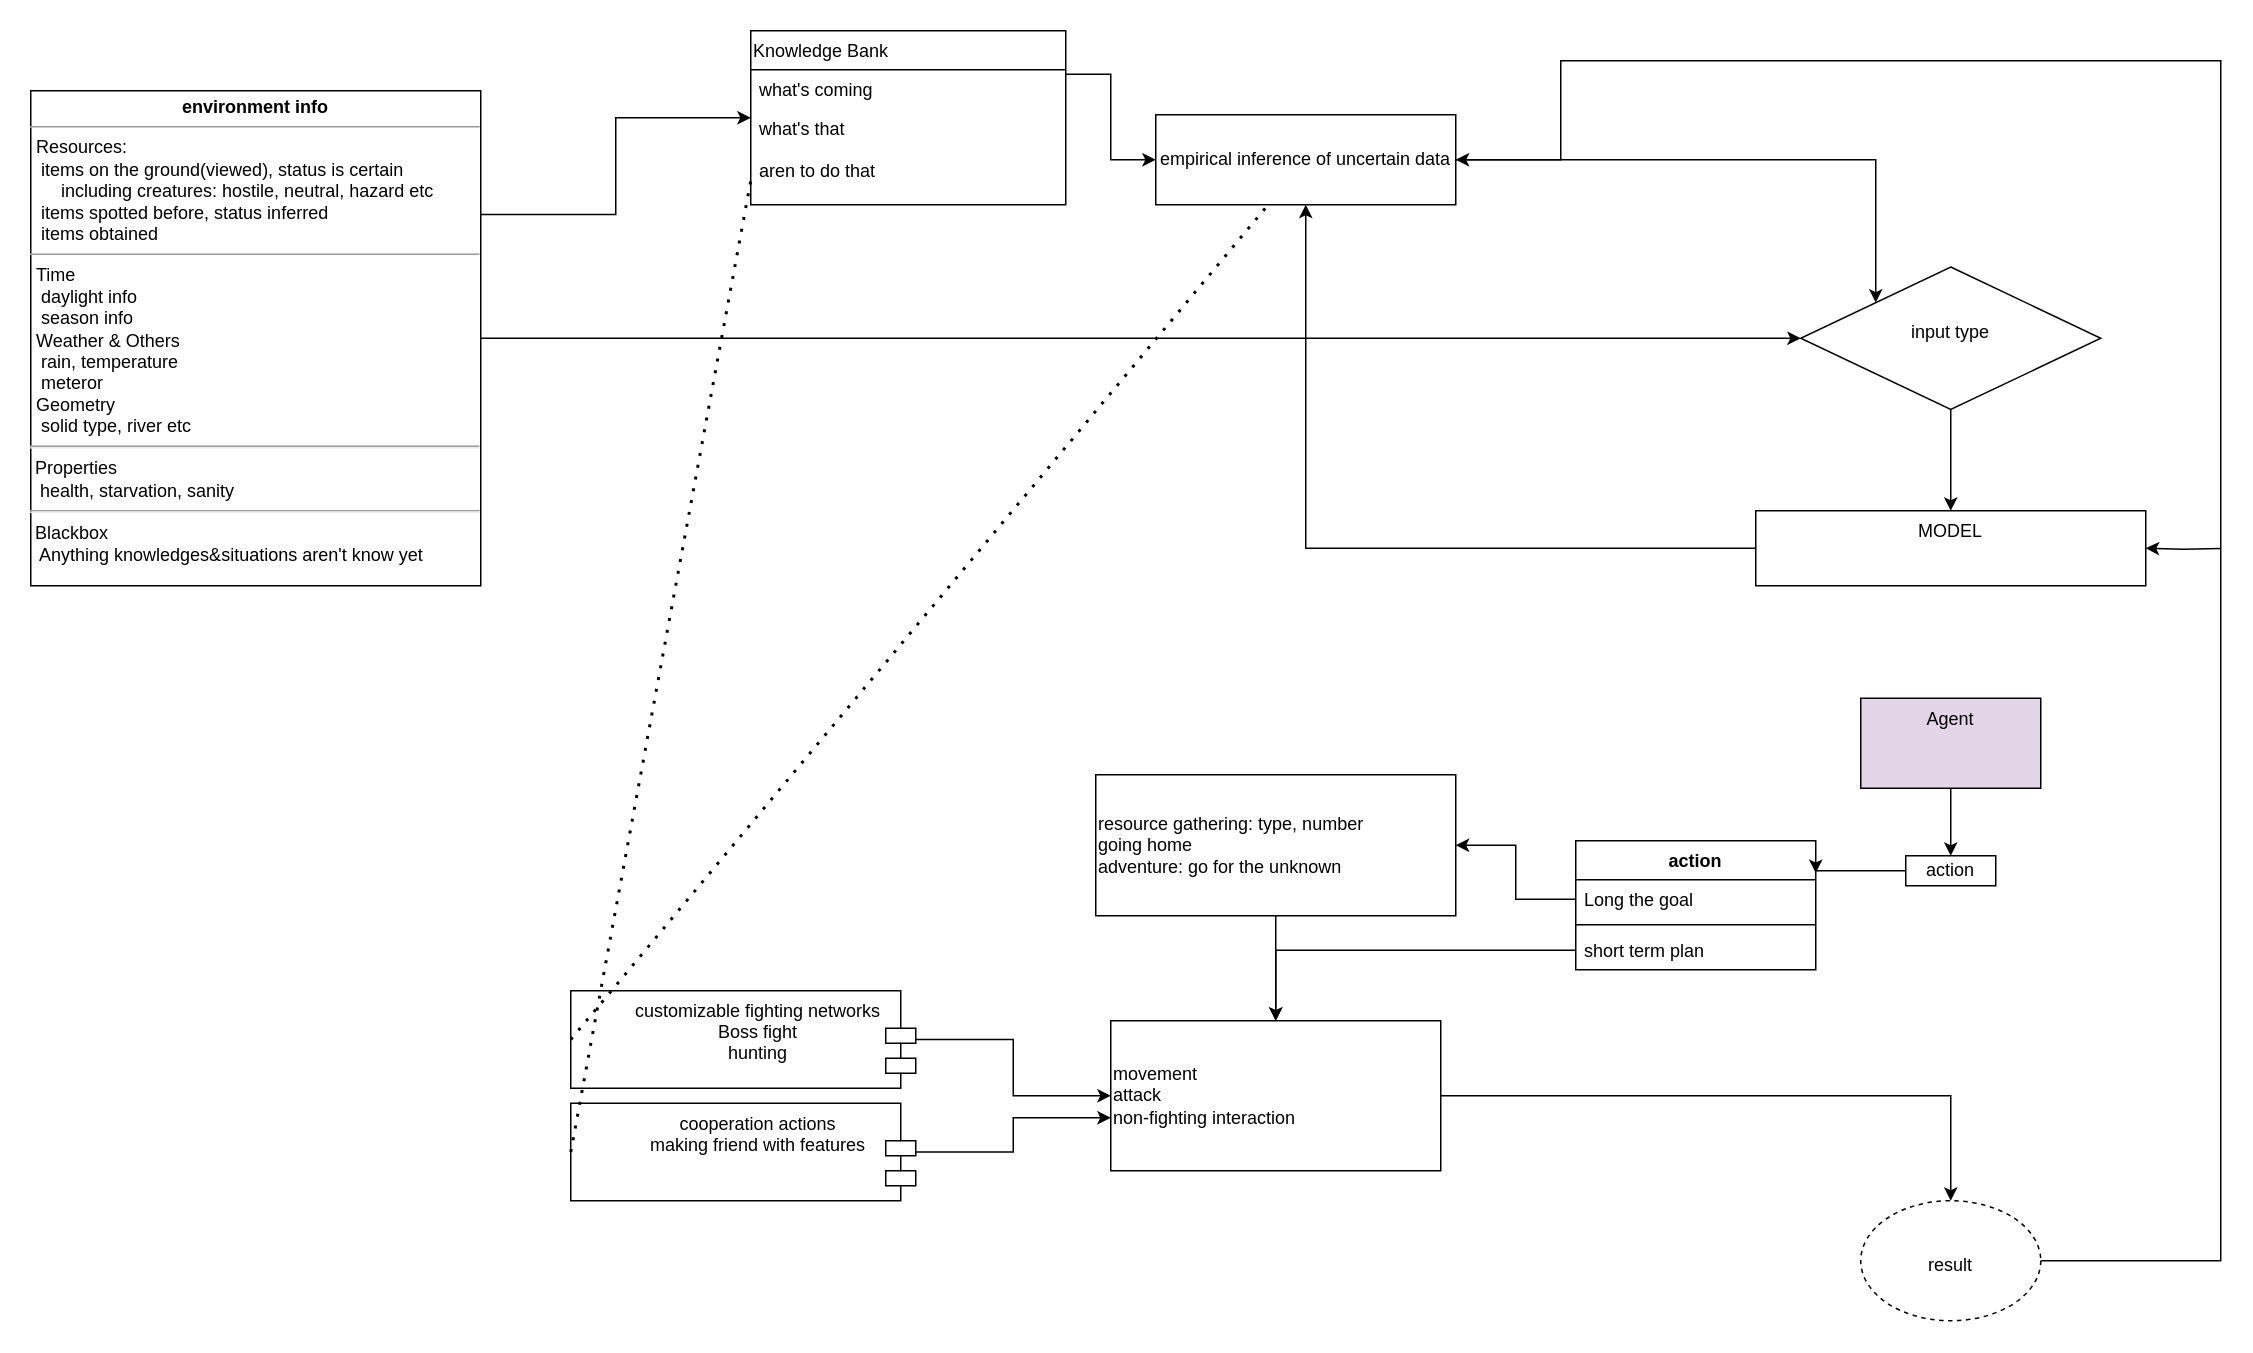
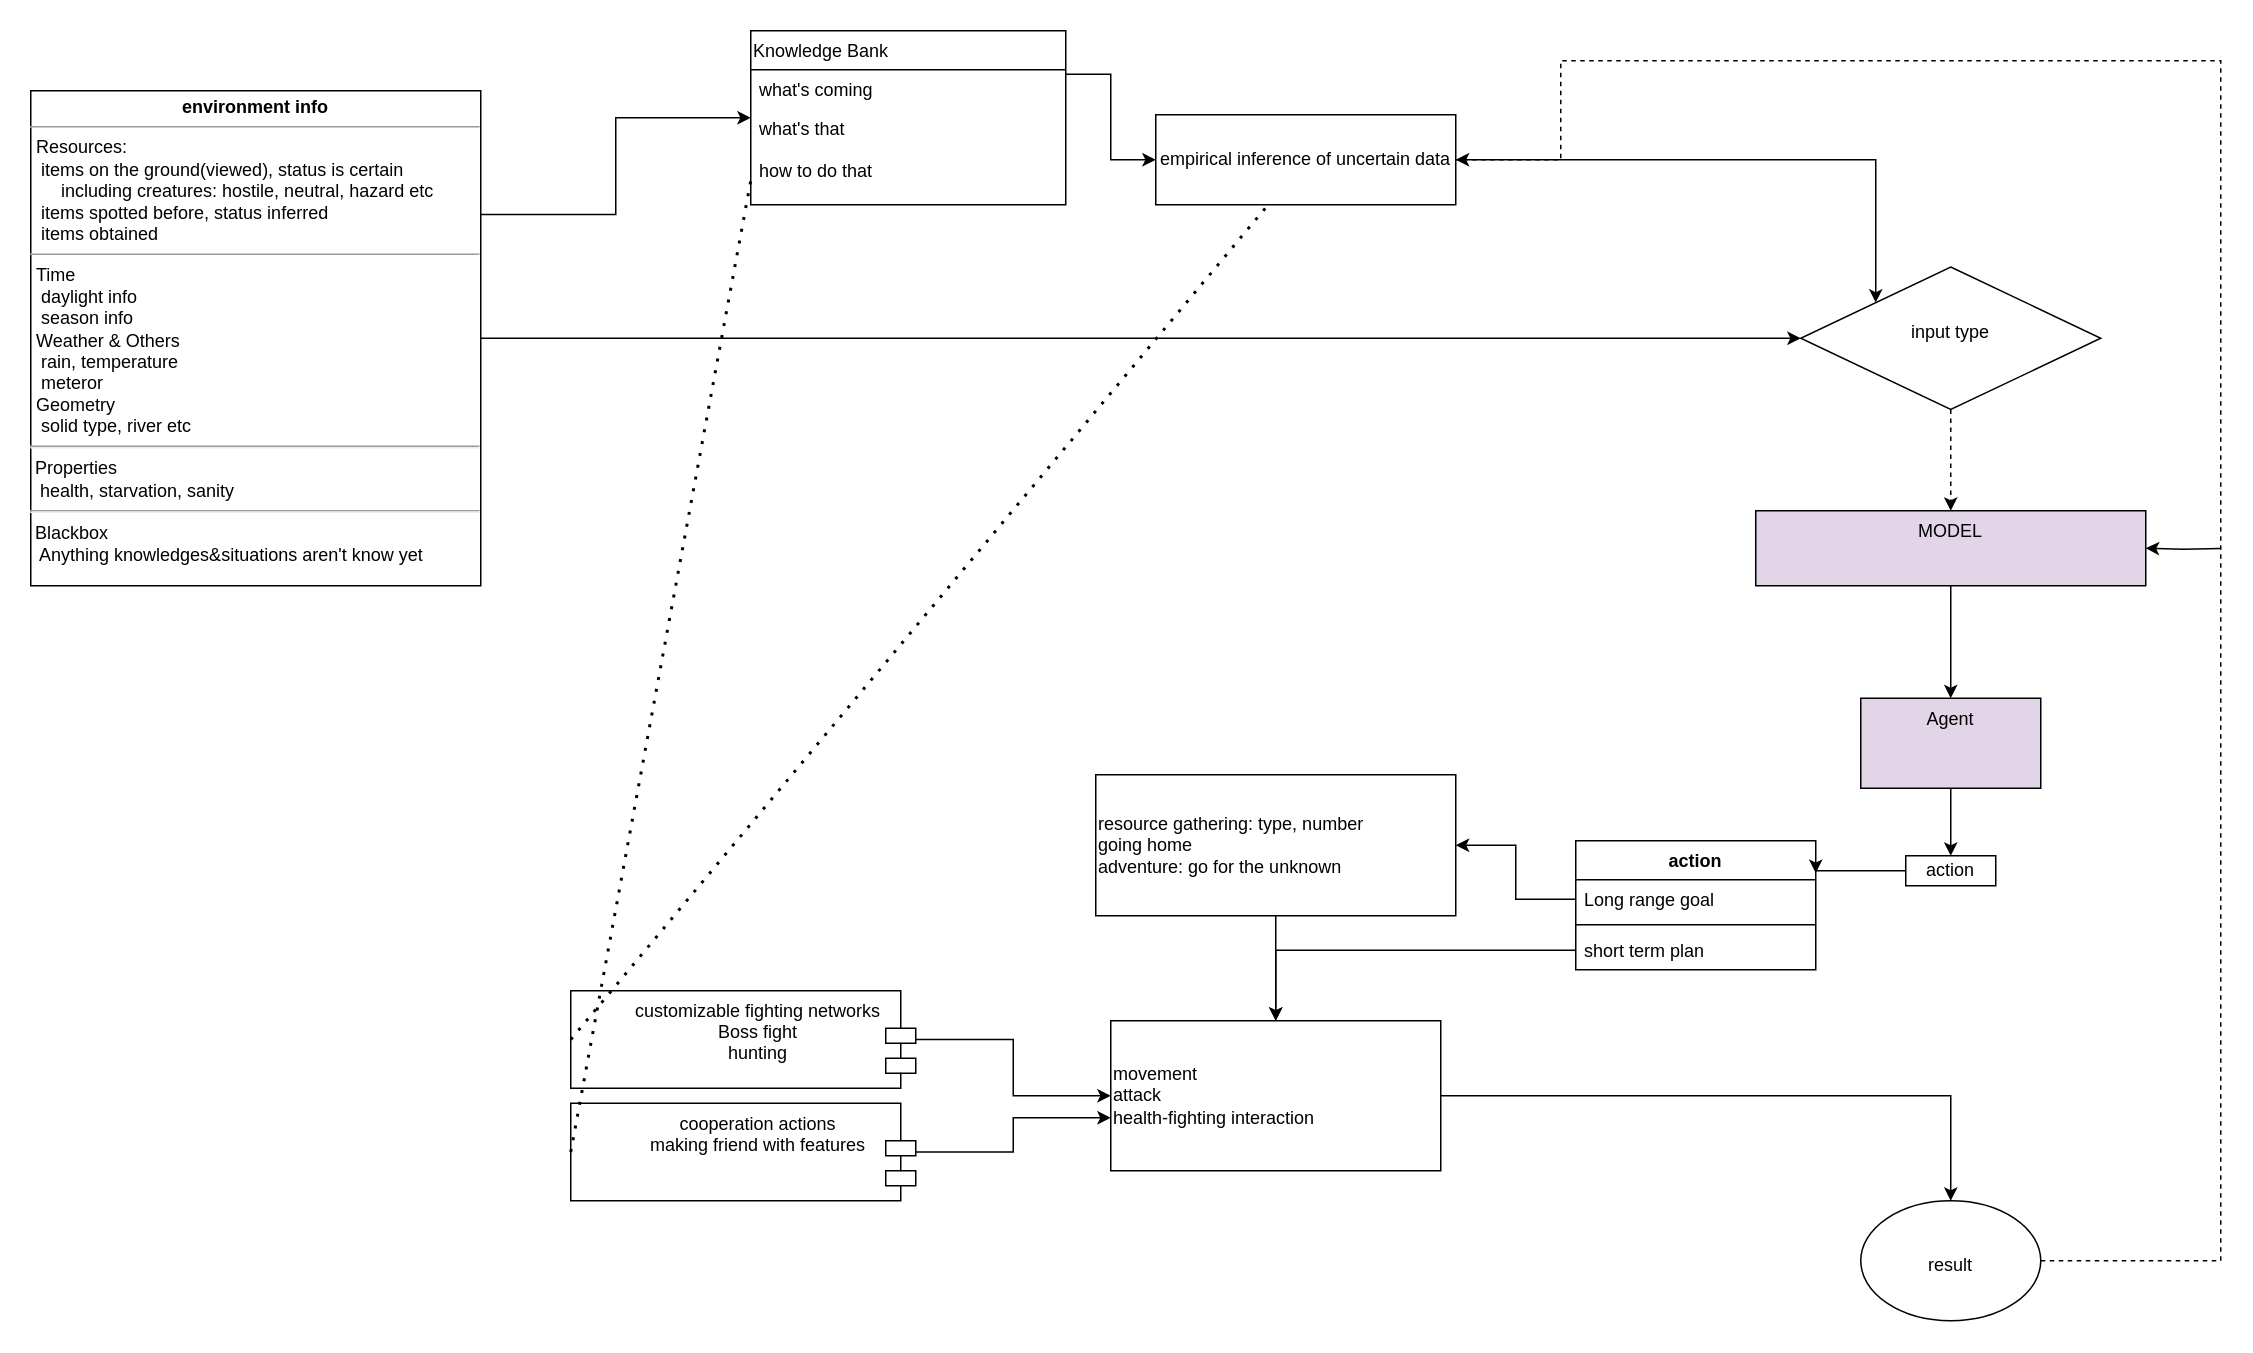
- <mxCell id="35" value="aren to do that" style="text;strokeColor=none;fillColor=none;align=left;verticalAlign=top;spacingLeft=4;spacingRight=4;overflow=hidden;rotatable=0;points=[[0,0.5],[1,0.5]];portConstraint=eastwest;" vertex="1" parent="32"><mxGeometry y="80" width="210" height="36" as="geometry" /></mxCell>
+ <mxCell id="35" value="how to do that" style="text;strokeColor=none;fillColor=none;align=left;verticalAlign=top;spacingLeft=4;spacingRight=4;overflow=hidden;rotatable=0;points=[[0,0.5],[1,0.5]];portConstraint=eastwest;" vertex="1" parent="32"><mxGeometry y="80" width="210" height="36" as="geometry" /></mxCell>
- <mxCell id="14" style="edgeStyle=orthogonalEdgeStyle;rounded=0;orthogonalLoop=1;jettySize=auto;html=1;exitX=1;exitY=0.5;exitDx=0;exitDy=0;fontColor=none;" edge="1" parent="1" source="15" target="8"><mxGeometry relative="1" as="geometry"><mxPoint x="1470" y="220" as="targetPoint" /><Array as="points"><mxPoint x="1480" y="840" /><mxPoint x="1480" y="40" /><mxPoint x="1040" y="40" /></Array></mxGeometry></mxCell>
+ <mxCell id="14" style="edgeStyle=orthogonalEdgeStyle;rounded=0;orthogonalLoop=1;jettySize=auto;html=1;exitX=1;exitY=0.5;exitDx=0;exitDy=0;fontColor=none;dashed=1;" edge="1" parent="1" source="15" target="8"><mxGeometry relative="1" as="geometry"><mxPoint x="1470" y="220" as="targetPoint" /><Array as="points"><mxPoint x="1480" y="840" /><mxPoint x="1480" y="40" /><mxPoint x="1040" y="40" /></Array></mxGeometry></mxCell>
- <mxCell id="5" value="" style="edgeStyle=orthogonalEdgeStyle;rounded=0;orthogonalLoop=1;jettySize=auto;html=1;fontColor=none;" edge="1" parent="1" source="6" target="11"><mxGeometry relative="1" as="geometry" /></mxCell>
+ <mxCell id="5" value="" style="edgeStyle=orthogonalEdgeStyle;rounded=0;orthogonalLoop=1;jettySize=auto;html=1;fontColor=none;dashed=1;" edge="1" parent="1" source="6" target="11"><mxGeometry relative="1" as="geometry" /></mxCell>
- <mxCell id="9" value="" style="edgeStyle=orthogonalEdgeStyle;rounded=0;orthogonalLoop=1;jettySize=auto;html=1;fontColor=none;" edge="1" parent="1" source="11" target="8"><mxGeometry relative="1" as="geometry" /></mxCell>
+ <mxCell id="9" value="" style="edgeStyle=orthogonalEdgeStyle;rounded=0;orthogonalLoop=1;jettySize=auto;html=1;fontColor=none;" edge="1" parent="1" source="11" target="13"><mxGeometry relative="1" as="geometry" /></mxCell>
- <mxCell id="11" value="MODEL" style="whiteSpace=wrap;html=1;verticalAlign=top;" vertex="1" parent="1"><mxGeometry x="1170" y="340" width="260" height="50" as="geometry" /></mxCell>
+ <mxCell id="11" value="MODEL" style="whiteSpace=wrap;html=1;verticalAlign=top;fillColor=#e1d5e7;" vertex="1" parent="1"><mxGeometry x="1170" y="340" width="260" height="50" as="geometry" /></mxCell>
- <mxCell id="19" value="Long the goal" style="text;strokeColor=none;fillColor=none;align=left;verticalAlign=top;spacingLeft=4;spacingRight=4;overflow=hidden;rotatable=0;points=[[0,0.5],[1,0.5]];portConstraint=eastwest;" vertex="1" parent="18"><mxGeometry y="26" width="160" height="26" as="geometry" /></mxCell>
+ <mxCell id="19" value="Long range goal" style="text;strokeColor=none;fillColor=none;align=left;verticalAlign=top;spacingLeft=4;spacingRight=4;overflow=hidden;rotatable=0;points=[[0,0.5],[1,0.5]];portConstraint=eastwest;" vertex="1" parent="18"><mxGeometry y="26" width="160" height="26" as="geometry" /></mxCell>
- <mxCell id="27" value="&lt;div&gt;&lt;span&gt;movement&lt;/span&gt;&lt;/div&gt;&lt;div&gt;&lt;span&gt;attack&lt;/span&gt;&lt;/div&gt;&lt;div&gt;&lt;span&gt;non-fighting interaction&lt;/span&gt;&lt;/div&gt;" style="html=1;align=left;" vertex="1" parent="1"><mxGeometry x="740" y="680" width="220" height="100" as="geometry" /></mxCell>
+ <mxCell id="27" value="&lt;div&gt;&lt;span&gt;movement&lt;/span&gt;&lt;/div&gt;&lt;div&gt;&lt;span&gt;attack&lt;/span&gt;&lt;/div&gt;&lt;div&gt;&lt;span&gt;health-fighting interaction&lt;/span&gt;&lt;/div&gt;" style="html=1;align=left;" vertex="1" parent="1"><mxGeometry x="740" y="680" width="220" height="100" as="geometry" /></mxCell>
- <mxCell id="15" value="&lt;br&gt;&lt;br&gt;result" style="ellipse;whiteSpace=wrap;html=1;verticalAlign=top;dashed=1;" vertex="1" parent="1"><mxGeometry x="1240" y="800" width="120" height="80" as="geometry" /></mxCell>
+ <mxCell id="15" value="&lt;br&gt;&lt;br&gt;result" style="ellipse;whiteSpace=wrap;html=1;verticalAlign=top;" vertex="1" parent="1"><mxGeometry x="1240" y="800" width="120" height="80" as="geometry" /></mxCell>
